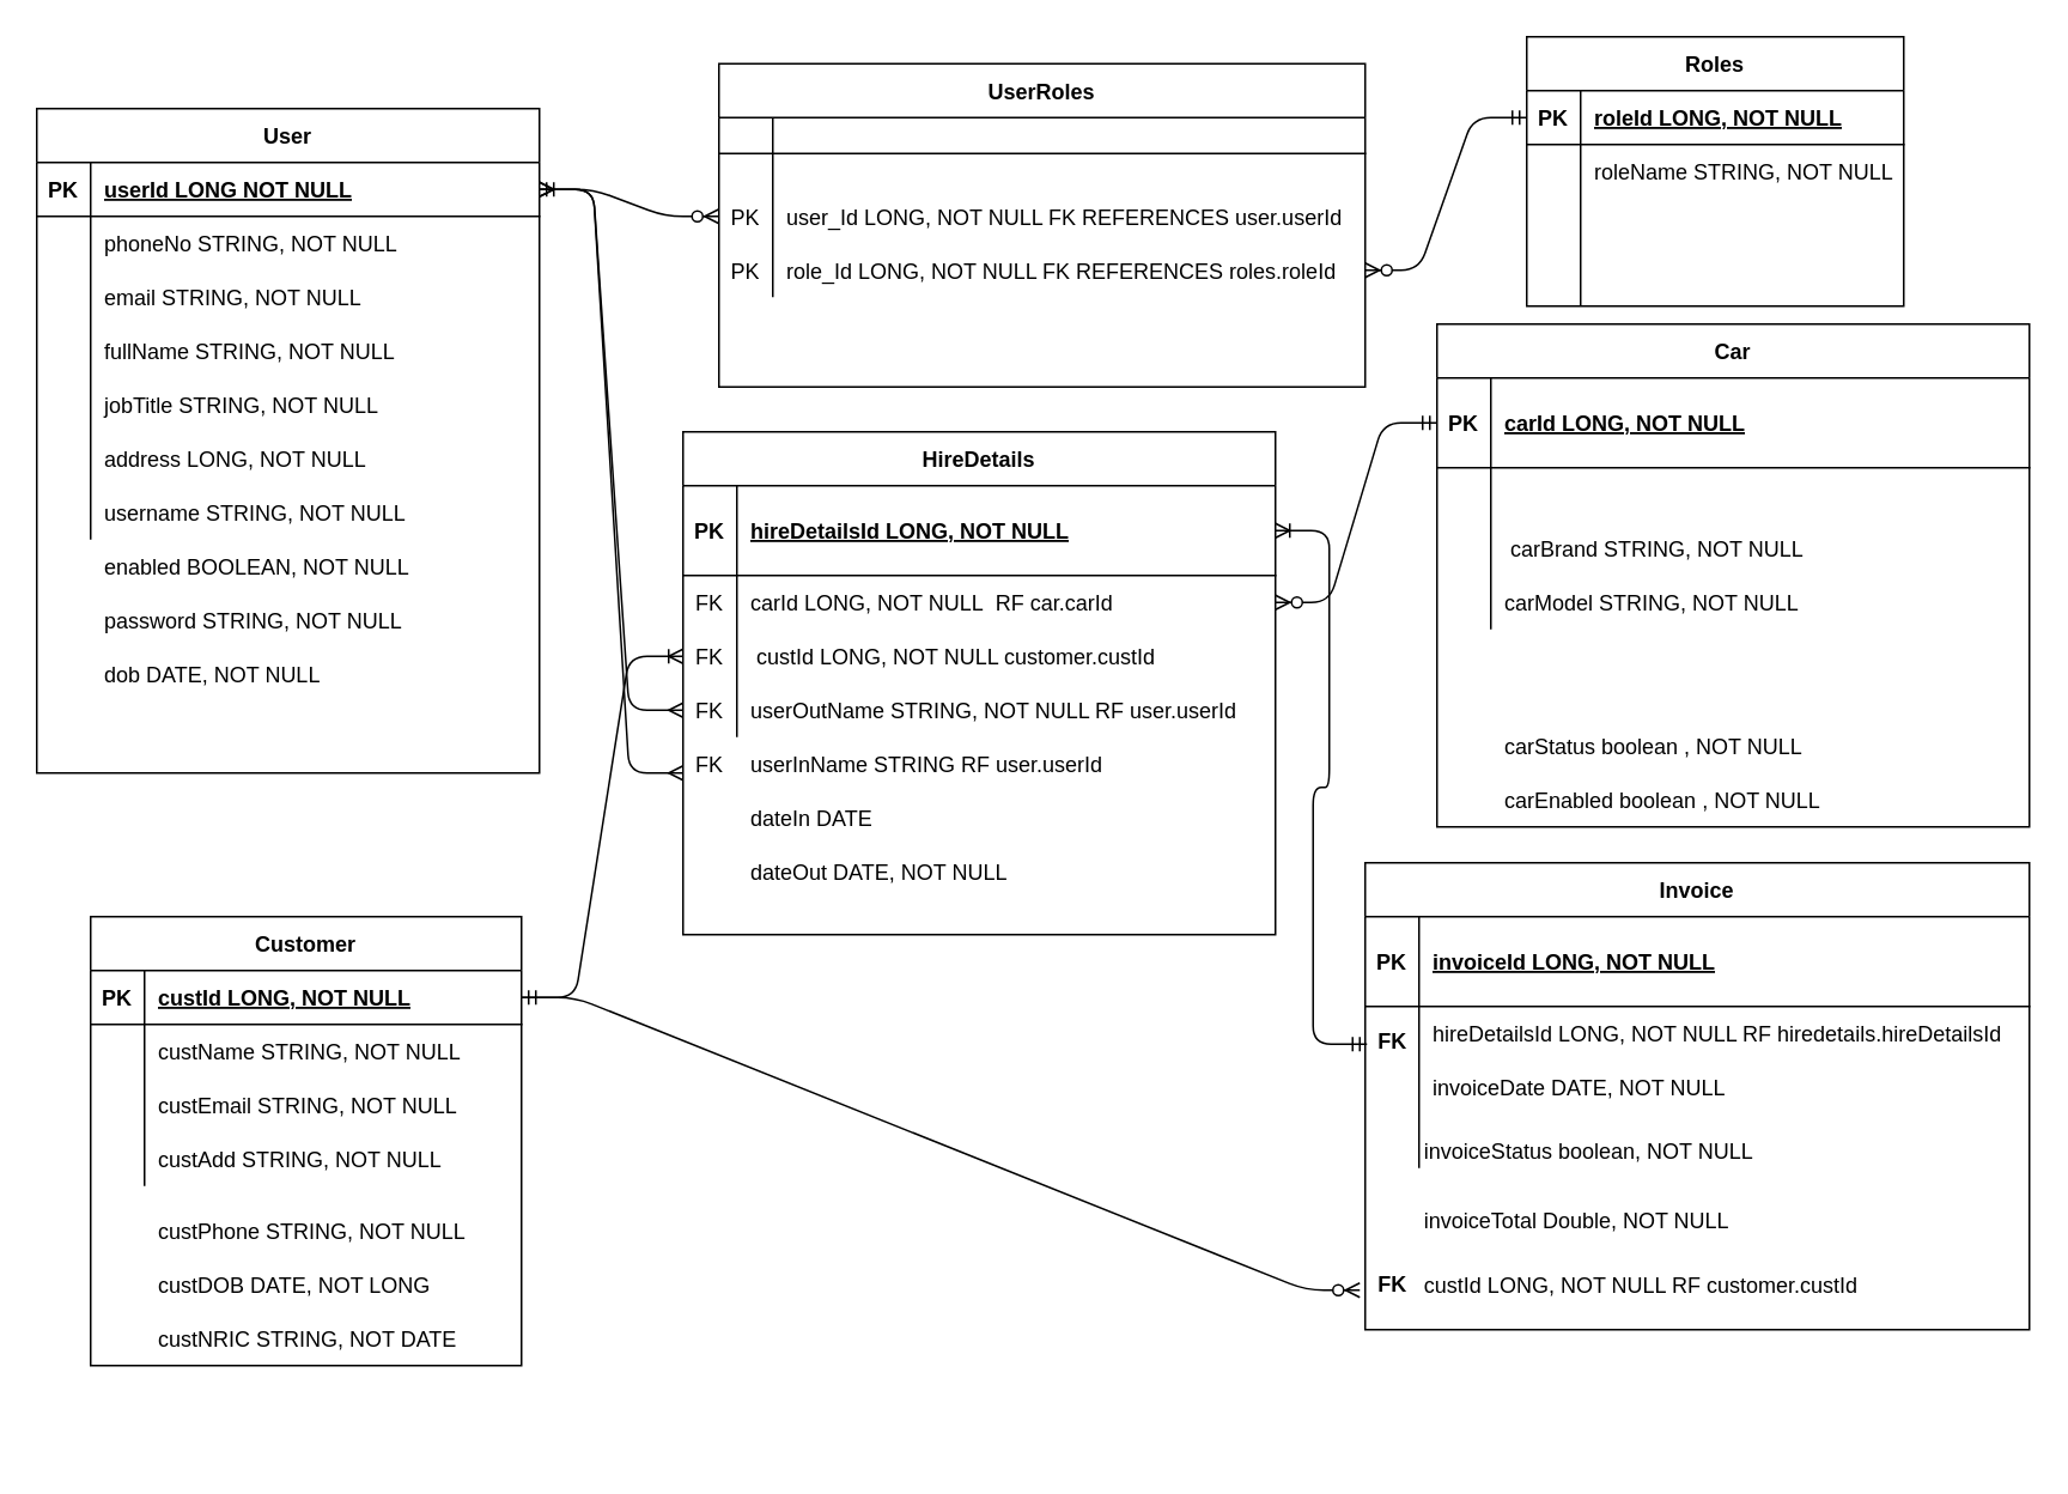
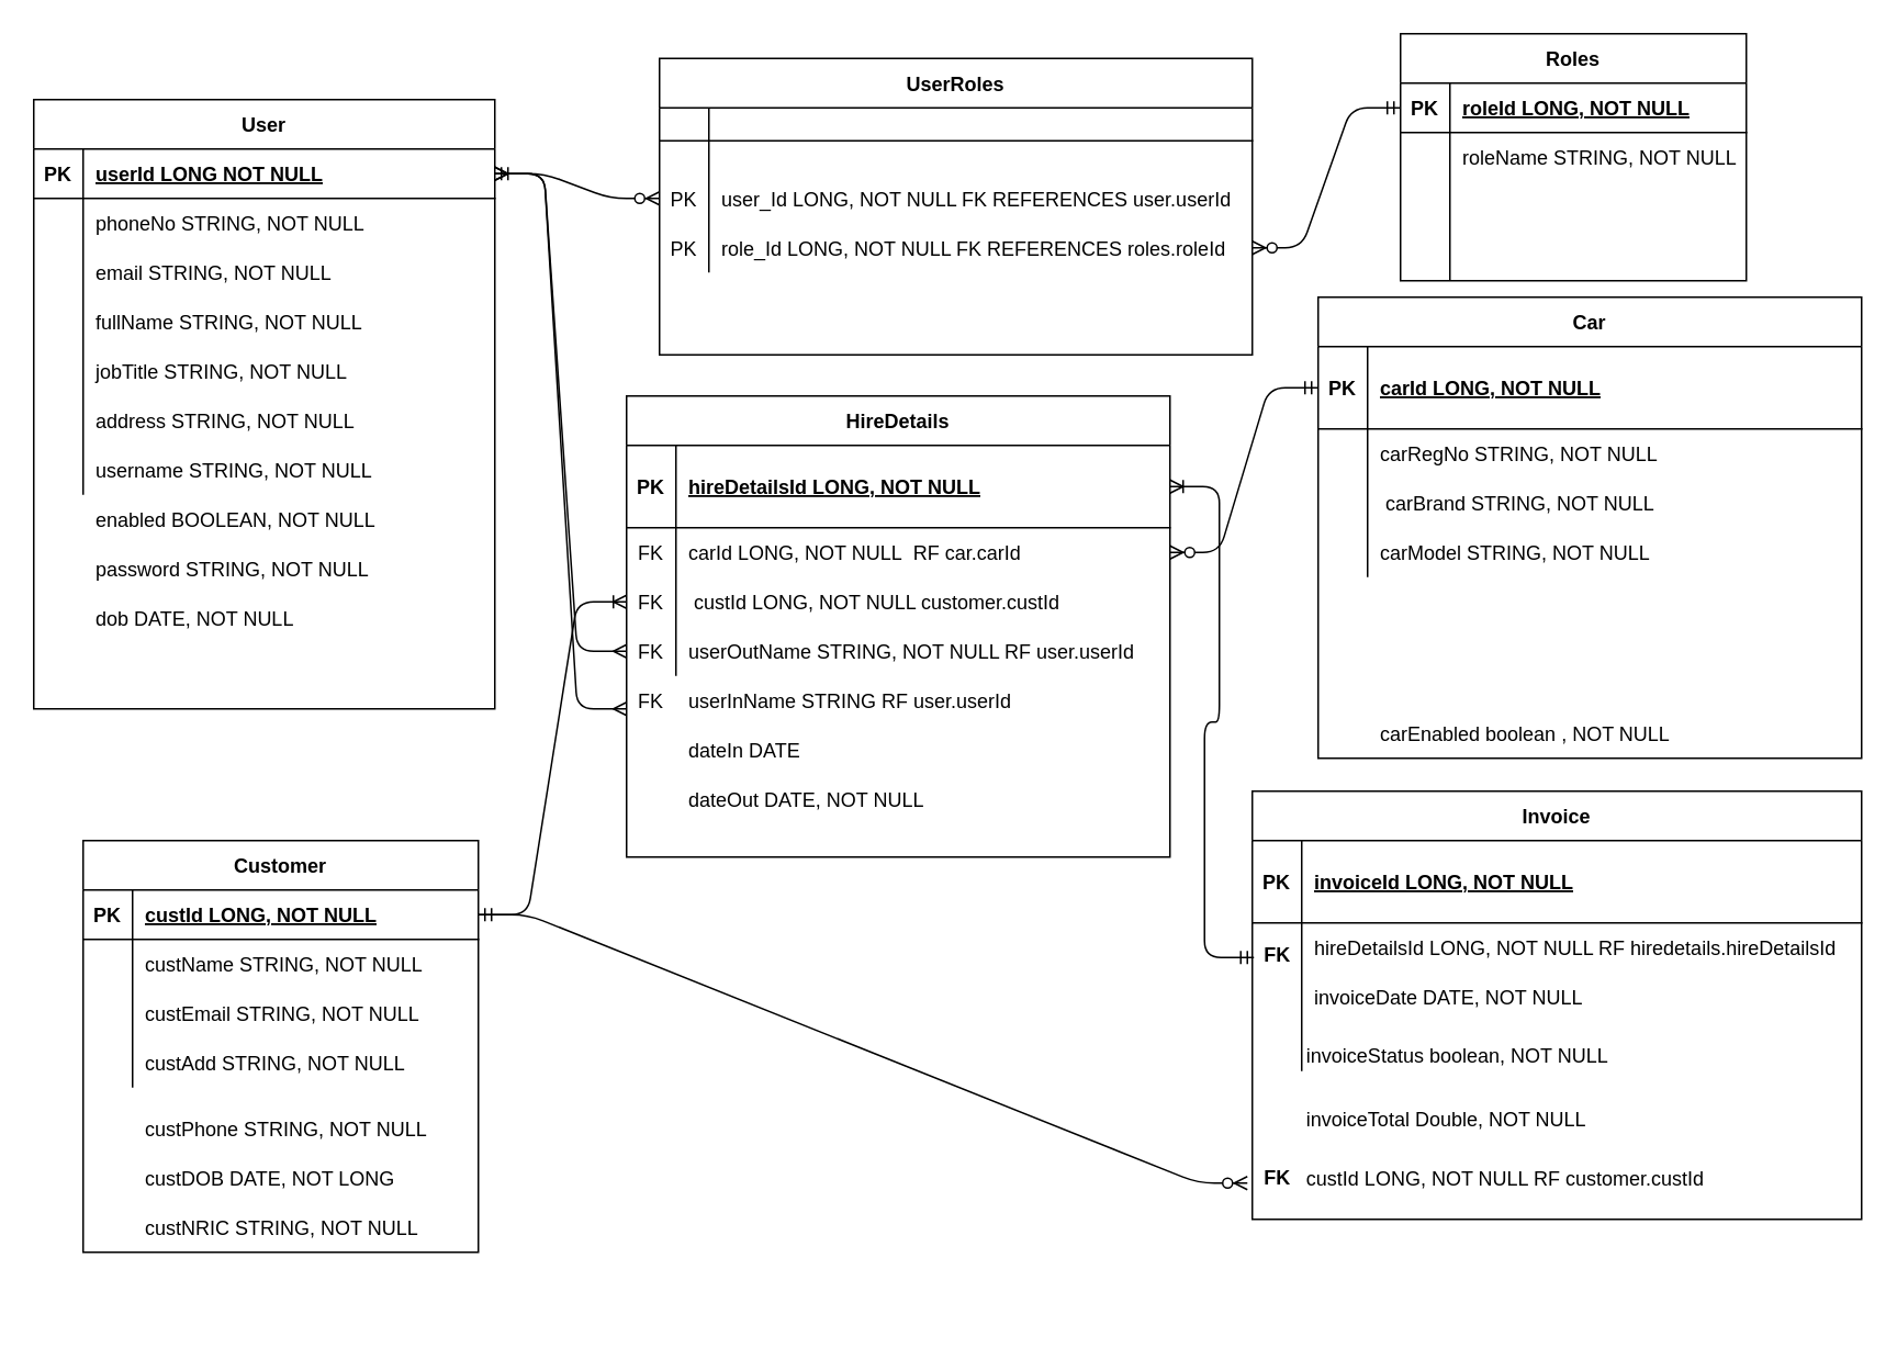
- <mxCell id="51" value="address LONG, NOT NULL" style="shape=partialRectangle;connectable=0;fillColor=none;top=0;left=0;bottom=0;right=0;align=left;spacingLeft=6;overflow=hidden;" parent="49" vertex="1"><mxGeometry x="30" width="250" height="30" as="geometry" /></mxCell>
+ <mxCell id="51" value="address STRING, NOT NULL" style="shape=partialRectangle;connectable=0;fillColor=none;top=0;left=0;bottom=0;right=0;align=left;spacingLeft=6;overflow=hidden;" parent="49" vertex="1"><mxGeometry x="30" width="250" height="30" as="geometry" /></mxCell>
+ <mxCell id="119" value="carRegNo STRING, NOT NULL " style="shape=partialRectangle;connectable=0;fillColor=none;top=0;left=0;bottom=0;right=0;align=left;spacingLeft=6;overflow=hidden;" parent="117" vertex="1"><mxGeometry x="30" width="300" height="30" as="geometry" /></mxCell>
- <mxCell id="133" value="carStatus boolean , NOT NULL" style="shape=partialRectangle;connectable=0;fillColor=none;top=0;left=0;bottom=0;right=0;align=left;spacingLeft=6;overflow=hidden;" parent="131" vertex="1"><mxGeometry x="30" width="300" height="30" as="geometry" /></mxCell>
- <mxCell id="93" value="custNRIC STRING, NOT DATE" style="shape=partialRectangle;connectable=0;fillColor=none;top=0;left=0;bottom=0;right=0;align=left;spacingLeft=6;overflow=hidden;" parent="77" vertex="1"><mxGeometry x="30" y="220" width="210" height="30" as="geometry" /></mxCell>
+ <mxCell id="93" value="custNRIC STRING, NOT NULL" style="shape=partialRectangle;connectable=0;fillColor=none;top=0;left=0;bottom=0;right=0;align=left;spacingLeft=6;overflow=hidden;" parent="77" vertex="1"><mxGeometry x="30" y="220" width="210" height="30" as="geometry" /></mxCell>
